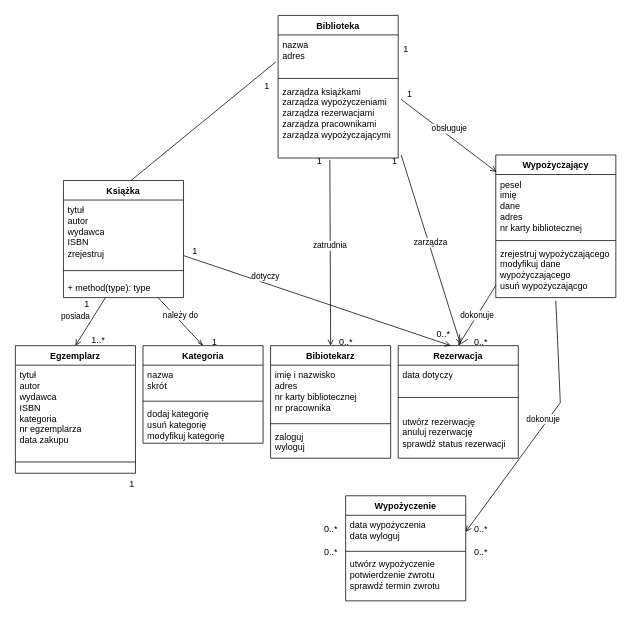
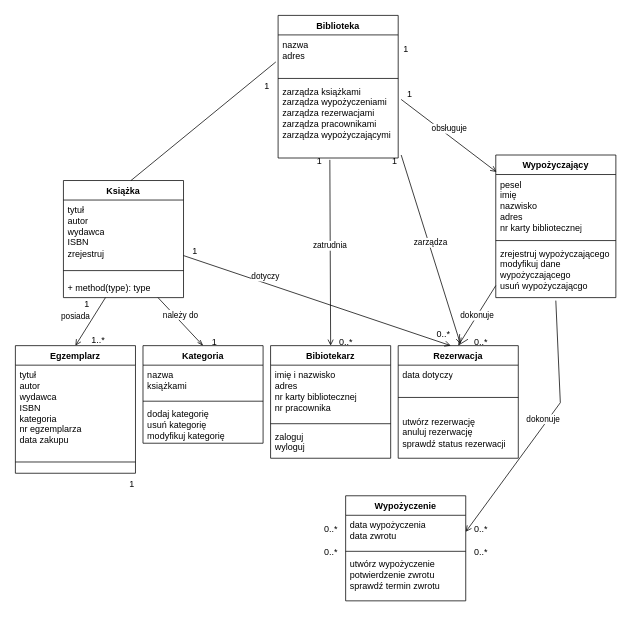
- <mxCell id="26" value="pesel&lt;div&gt;imię&lt;/div&gt;&lt;div&gt;dane&lt;/div&gt;&lt;div&gt;adres&lt;/div&gt;&lt;div&gt;nr karty bibliotecznej&lt;/div&gt;" style="text;strokeColor=none;fillColor=none;align=left;verticalAlign=top;spacingLeft=4;spacingRight=4;overflow=hidden;rotatable=0;points=[[0,0.5],[1,0.5]];portConstraint=eastwest;whiteSpace=wrap;html=1;" vertex="1" parent="25"><mxGeometry y="26" width="160" height="84" as="geometry" /></mxCell>
+ <mxCell id="26" value="pesel&lt;div&gt;imię&lt;/div&gt;&lt;div&gt;nazwisko&lt;/div&gt;&lt;div&gt;adres&lt;/div&gt;&lt;div&gt;nr karty bibliotecznej&lt;/div&gt;" style="text;strokeColor=none;fillColor=none;align=left;verticalAlign=top;spacingLeft=4;spacingRight=4;overflow=hidden;rotatable=0;points=[[0,0.5],[1,0.5]];portConstraint=eastwest;whiteSpace=wrap;html=1;" vertex="1" parent="25"><mxGeometry y="26" width="160" height="84" as="geometry" /></mxCell>
- <mxCell id="18" value="nazwa&lt;div&gt;skrót&lt;/div&gt;" style="text;strokeColor=none;fillColor=none;align=left;verticalAlign=top;spacingLeft=4;spacingRight=4;overflow=hidden;rotatable=0;points=[[0,0.5],[1,0.5]];portConstraint=eastwest;whiteSpace=wrap;html=1;" vertex="1" parent="17"><mxGeometry y="26" width="160" height="44" as="geometry" /></mxCell>
+ <mxCell id="18" value="nazwa&lt;div&gt;książkami&lt;/div&gt;" style="text;strokeColor=none;fillColor=none;align=left;verticalAlign=top;spacingLeft=4;spacingRight=4;overflow=hidden;rotatable=0;points=[[0,0.5],[1,0.5]];portConstraint=eastwest;whiteSpace=wrap;html=1;" vertex="1" parent="17"><mxGeometry y="26" width="160" height="44" as="geometry" /></mxCell>
- <mxCell id="31" value="data wypożyczenia&lt;div&gt;data wyloguj&lt;/div&gt;" style="text;strokeColor=none;fillColor=none;align=left;verticalAlign=top;spacingLeft=4;spacingRight=4;overflow=hidden;rotatable=0;points=[[0,0.5],[1,0.5]];portConstraint=eastwest;whiteSpace=wrap;html=1;" vertex="1" parent="30"><mxGeometry y="26" width="160" height="44" as="geometry" /></mxCell>
+ <mxCell id="31" value="data wypożyczenia&lt;div&gt;data zwrotu&lt;/div&gt;" style="text;strokeColor=none;fillColor=none;align=left;verticalAlign=top;spacingLeft=4;spacingRight=4;overflow=hidden;rotatable=0;points=[[0,0.5],[1,0.5]];portConstraint=eastwest;whiteSpace=wrap;html=1;" vertex="1" parent="30"><mxGeometry y="26" width="160" height="44" as="geometry" /></mxCell>
